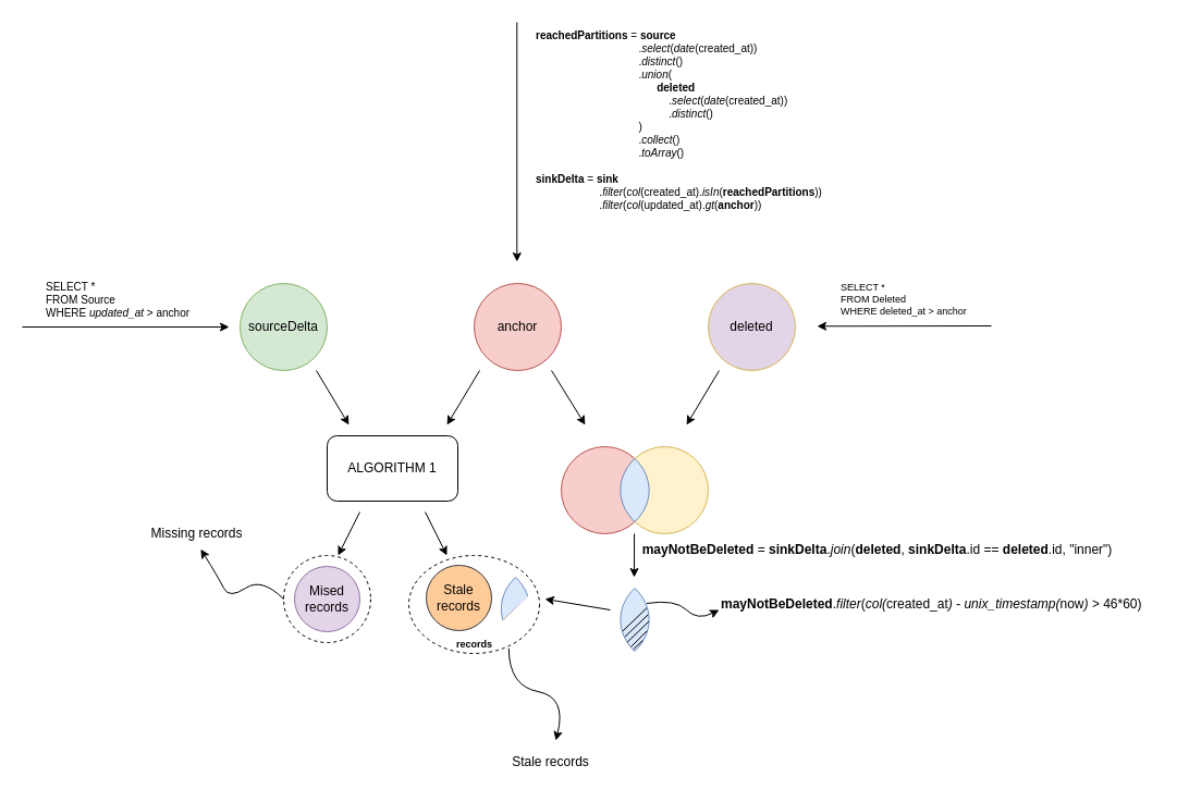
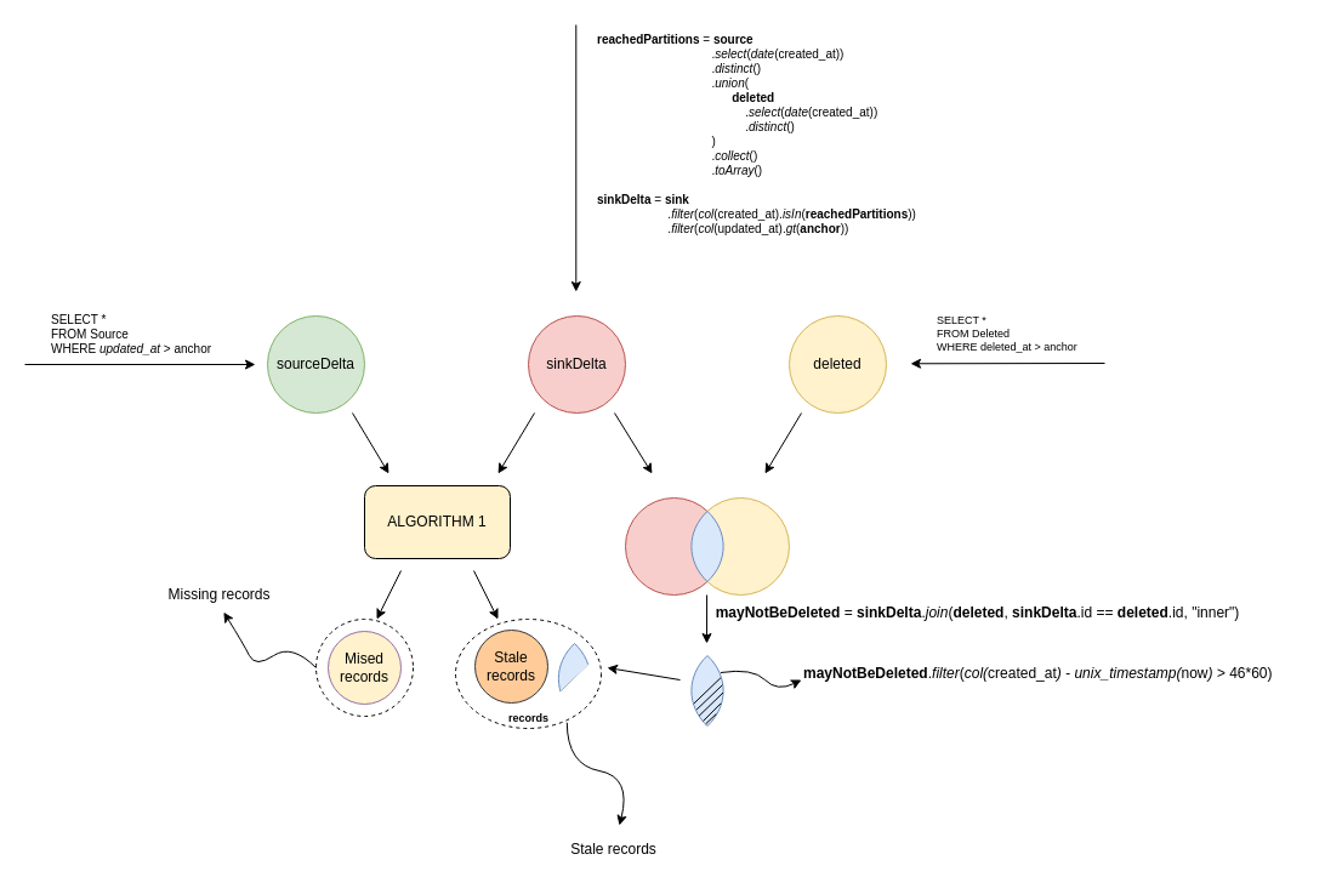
- <mxCell id="5" value="anchor" style="ellipse;whiteSpace=wrap;html=1;aspect=fixed;fontSize=12;fillColor=#f8cecc;strokeColor=#b85450;" vertex="1" parent="1"><mxGeometry x="435" y="260" width="80" height="80" as="geometry" /></mxCell>
+ <mxCell id="5" value="sinkDelta" style="ellipse;whiteSpace=wrap;html=1;aspect=fixed;fontSize=12;fillColor=#f8cecc;strokeColor=#b85450;" vertex="1" parent="1"><mxGeometry x="435" y="260" width="80" height="80" as="geometry" /></mxCell>
- <mxCell id="4" value="deleted" style="ellipse;whiteSpace=wrap;html=1;aspect=fixed;fontSize=12;fillColor=#e1d5e7;strokeColor=#d6b656;" vertex="1" parent="1"><mxGeometry x="650" y="260" width="80" height="80" as="geometry" /></mxCell>
+ <mxCell id="4" value="deleted" style="ellipse;whiteSpace=wrap;html=1;aspect=fixed;fontSize=12;fillColor=#fff2cc;strokeColor=#d6b656;" vertex="1" parent="1"><mxGeometry x="650" y="260" width="80" height="80" as="geometry" /></mxCell>
- <mxCell id="11" value="ALGORITHM 1" style="rounded=1;whiteSpace=wrap;html=1;fontSize=12;" vertex="1" parent="1"><mxGeometry x="300" y="400" width="120" height="60" as="geometry" /></mxCell>
+ <mxCell id="11" value="ALGORITHM 1" style="rounded=1;whiteSpace=wrap;html=1;fontSize=12;fillColor=#fff2cc;" vertex="1" parent="1"><mxGeometry x="300" y="400" width="120" height="60" as="geometry" /></mxCell>
- <mxCell id="14" value="Mised records" style="ellipse;whiteSpace=wrap;html=1;aspect=fixed;fontSize=12;fillColor=#e1d5e7;strokeColor=#9673a6;" vertex="1" parent="1"><mxGeometry x="270" y="520" width="60" height="60" as="geometry" /></mxCell>
+ <mxCell id="14" value="Mised records" style="ellipse;whiteSpace=wrap;html=1;aspect=fixed;fontSize=12;fillColor=#fff2cc;strokeColor=#9673a6;" vertex="1" parent="1"><mxGeometry x="270" y="520" width="60" height="60" as="geometry" /></mxCell>
